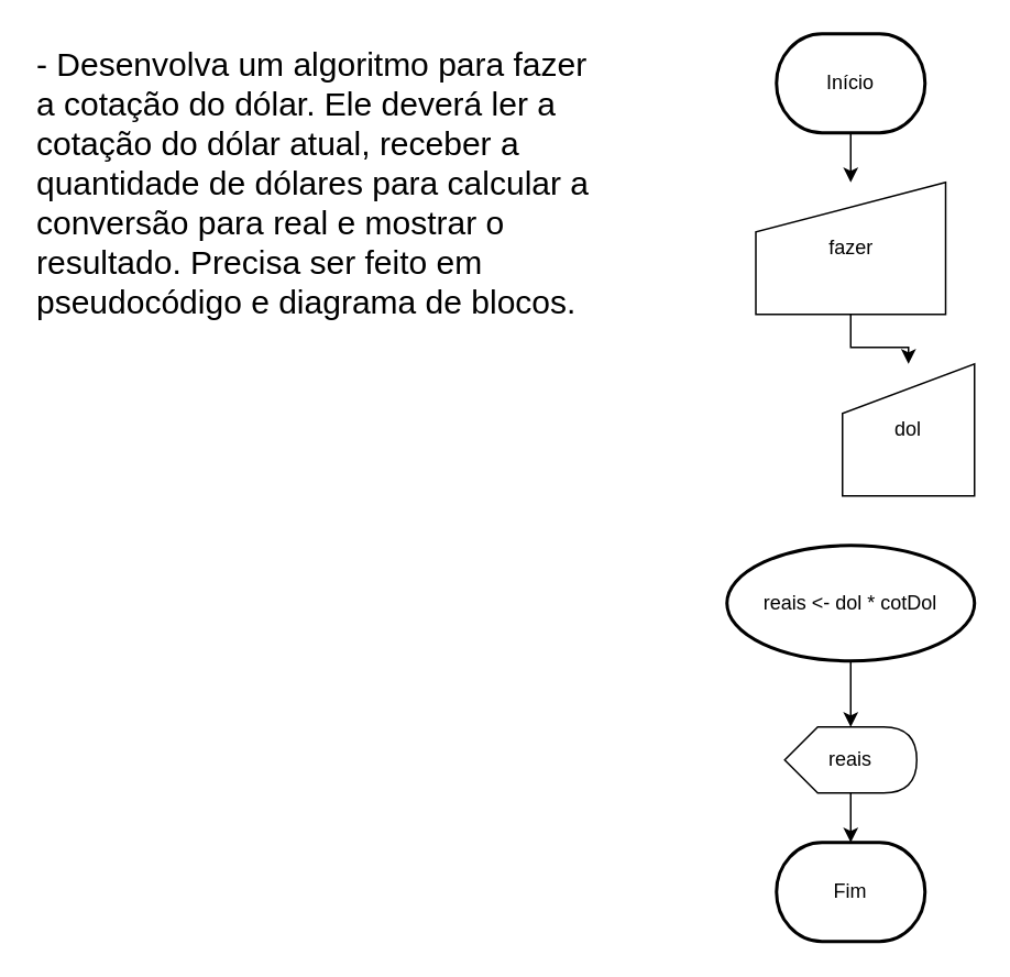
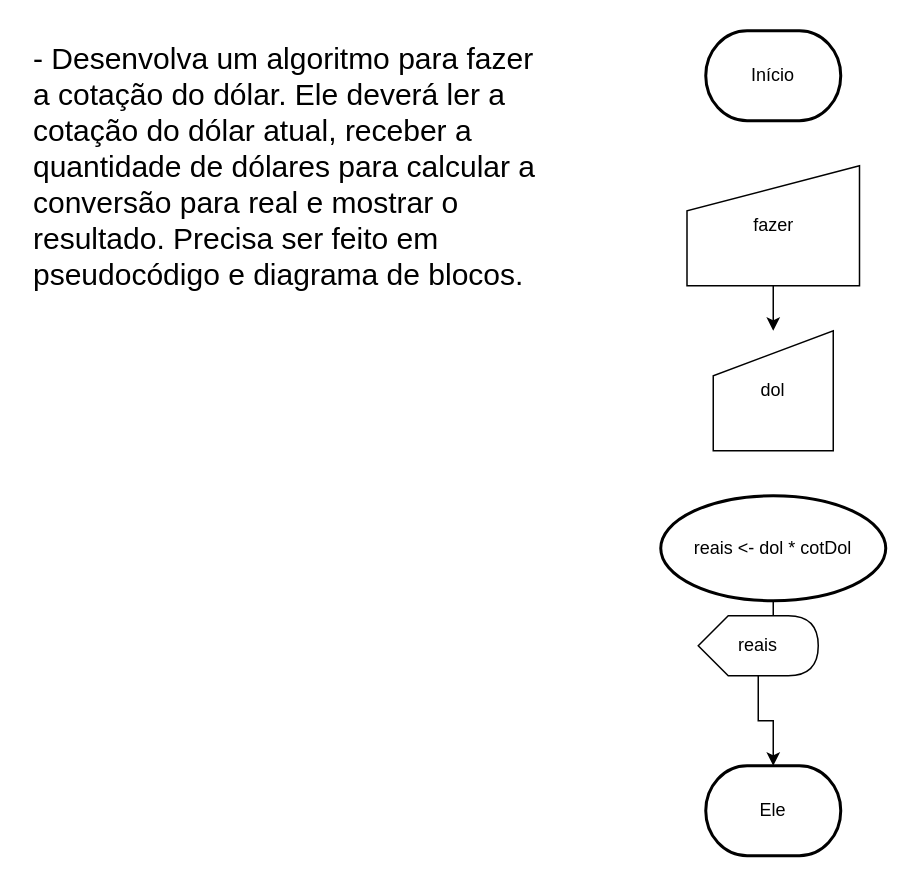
- <mxCell id="2" value="" style="edgeStyle=orthogonalEdgeStyle;rounded=0;orthogonalLoop=1;jettySize=auto;html=1;" edge="1" parent="1" source="3" target="6"><mxGeometry relative="1" as="geometry" /></mxCell>
- <mxCell id="7" value="dol" style="shape=manualInput;whiteSpace=wrap;html=1;" vertex="1" parent="1"><mxGeometry x="510" y="220" width="80" height="80" as="geometry" /></mxCell>
+ <mxCell id="7" value="dol" style="shape=manualInput;whiteSpace=wrap;html=1;" vertex="1" parent="1"><mxGeometry x="475" y="220" width="80" height="80" as="geometry" /></mxCell>
- <mxCell id="11" value="reais" style="shape=display;whiteSpace=wrap;html=1;" vertex="1" parent="1"><mxGeometry x="475" y="440" width="80" height="40" as="geometry" /></mxCell>
+ <mxCell id="11" value="reais" style="shape=display;whiteSpace=wrap;html=1;" vertex="1" parent="1"><mxGeometry x="465" y="410" width="80" height="40" as="geometry" /></mxCell>
- <mxCell id="12" value="Fim" style="strokeWidth=2;html=1;shape=mxgraph.flowchart.terminator;whiteSpace=wrap;" vertex="1" parent="1"><mxGeometry x="470" y="510" width="90" height="60" as="geometry" /></mxCell>
+ <mxCell id="12" value="Ele" style="strokeWidth=2;html=1;shape=mxgraph.flowchart.terminator;whiteSpace=wrap;" vertex="1" parent="1"><mxGeometry x="470" y="510" width="90" height="60" as="geometry" /></mxCell>
